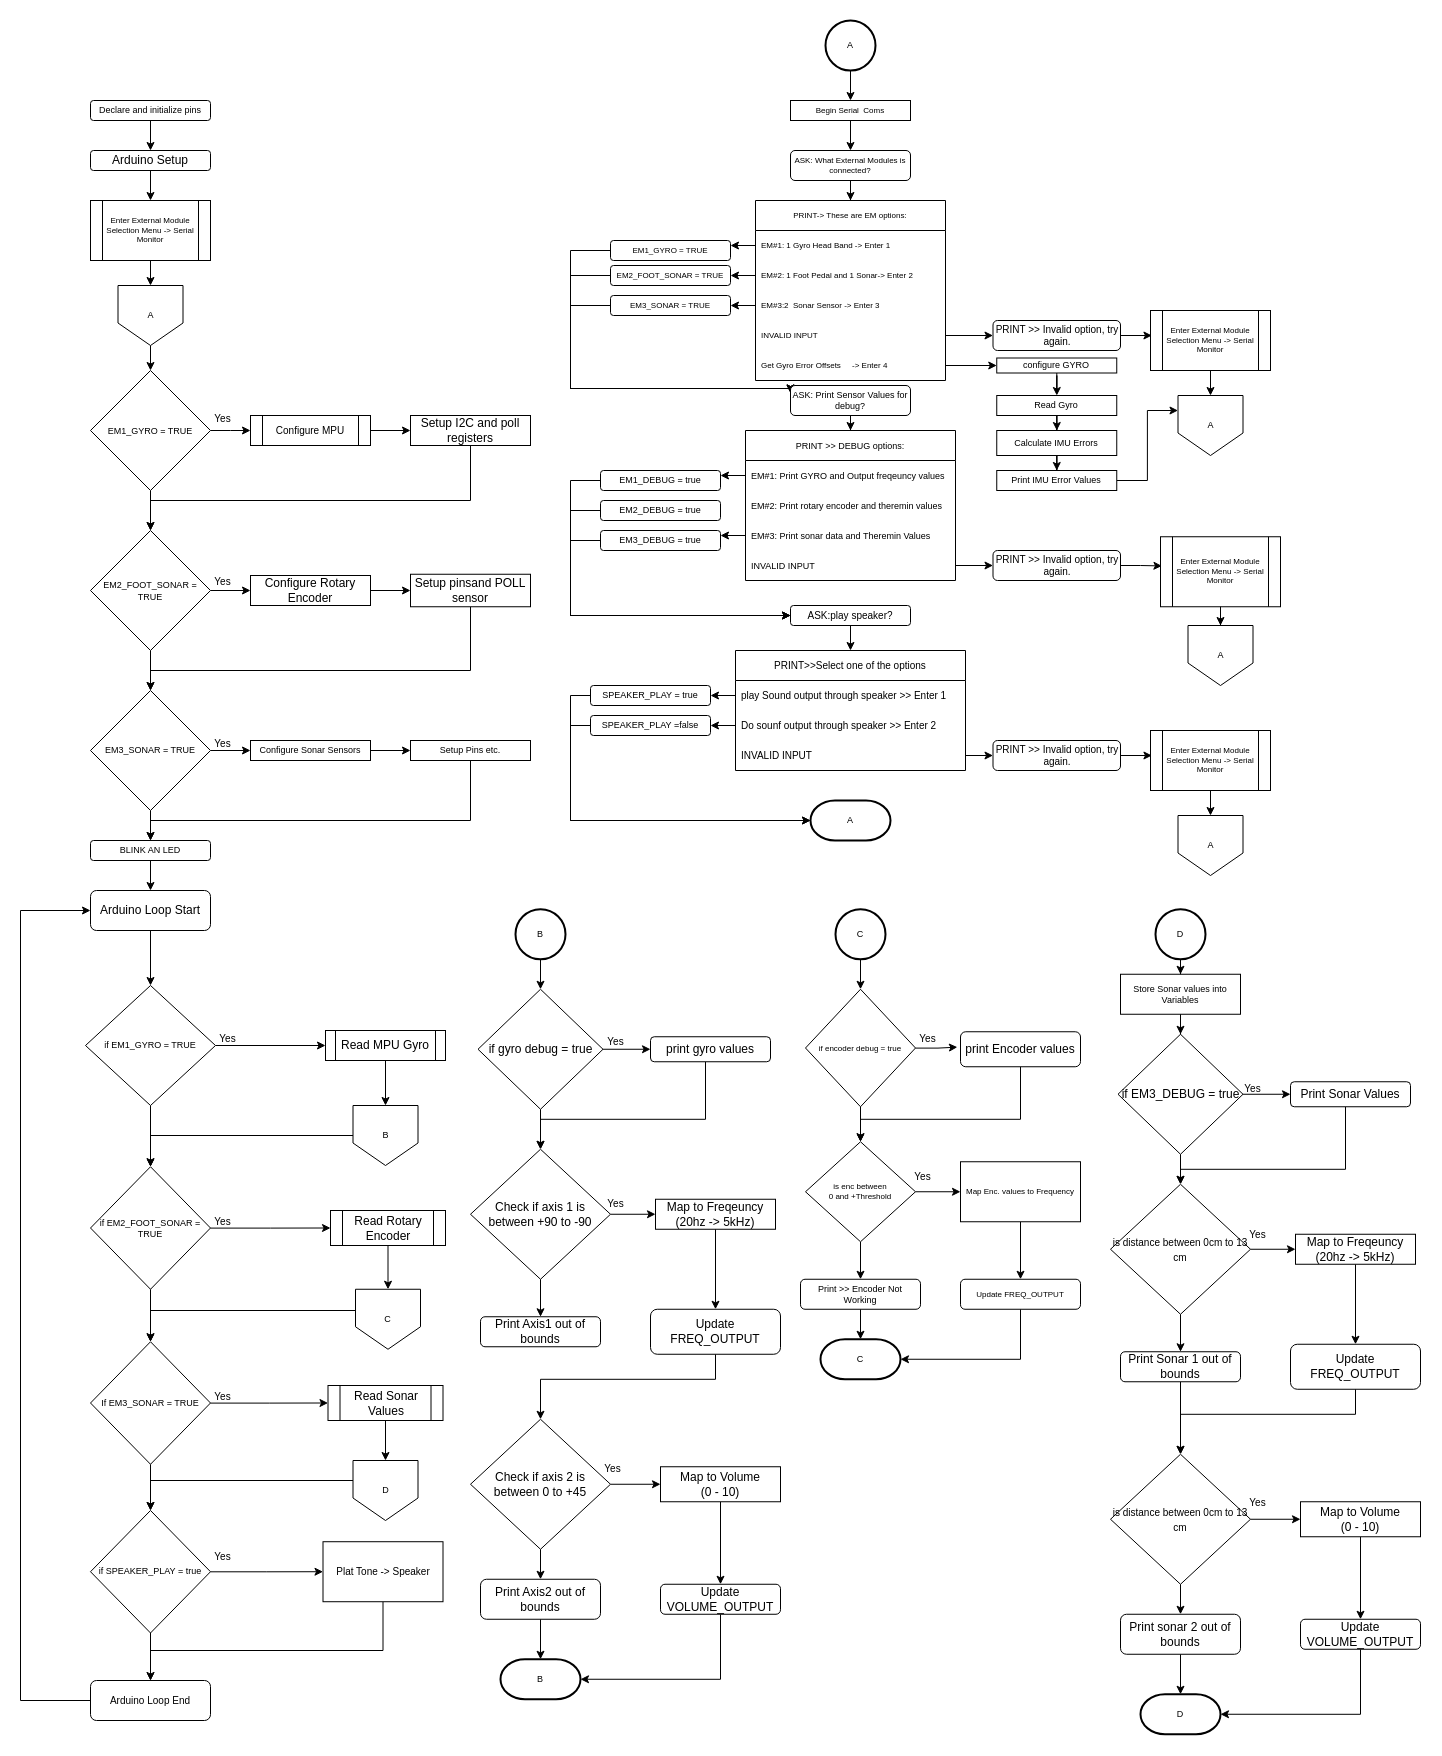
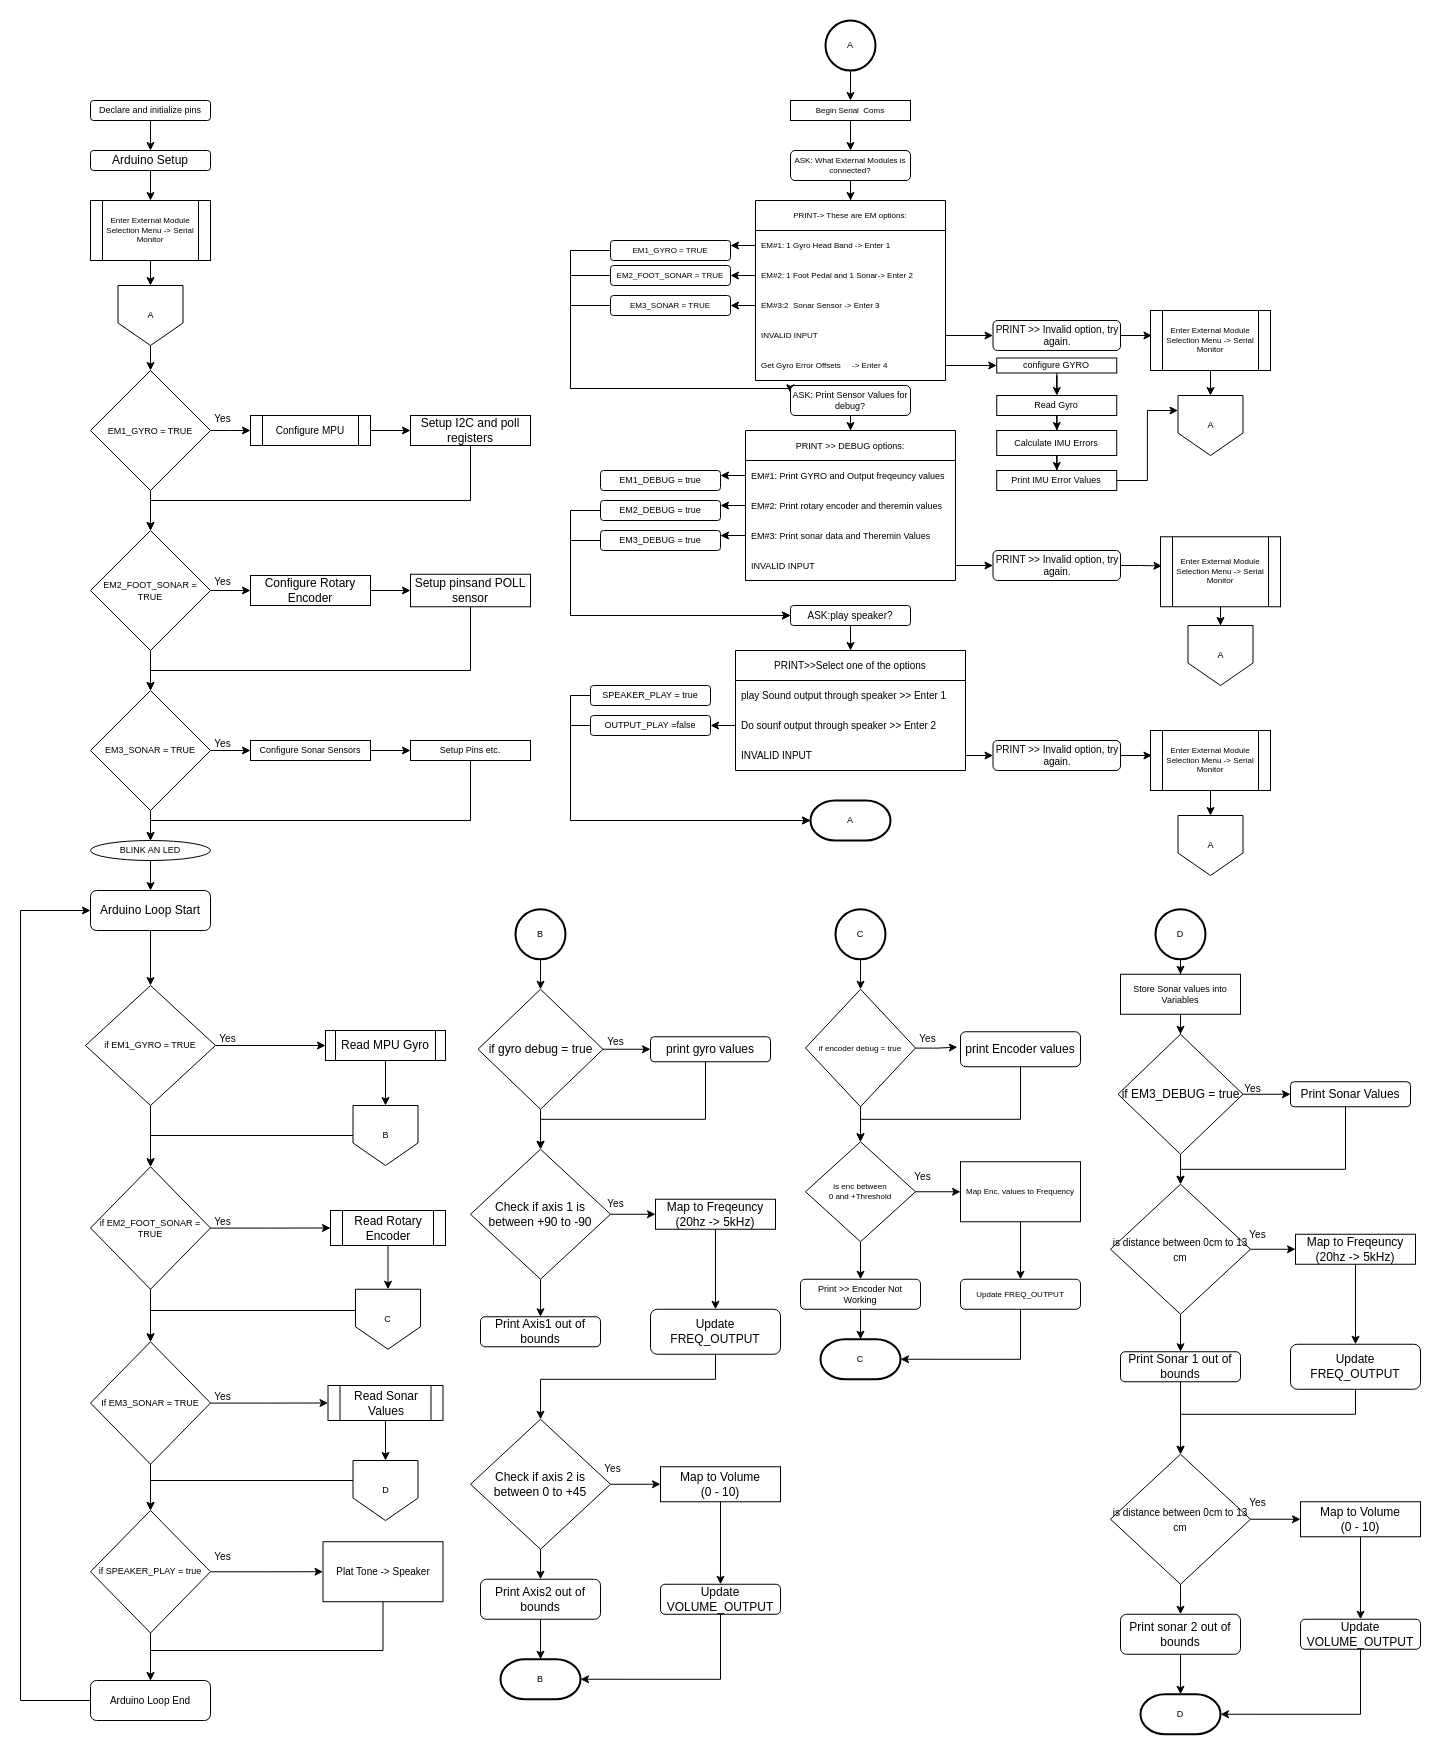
- <mxCell id="93" style="edgeStyle=orthogonalEdgeStyle;rounded=0;orthogonalLoop=1;jettySize=auto;html=1;entryX=0;entryY=0.5;entryDx=0;entryDy=0;fontSize=10;" parent="1" source="94" target="160" edge="1"><mxGeometry relative="1" as="geometry"><Array as="points"><mxPoint x="570" y="480" /><mxPoint x="570" y="615" /></Array></mxGeometry></mxCell>
+ <mxCell id="100" style="edgeStyle=orthogonalEdgeStyle;rounded=0;orthogonalLoop=1;jettySize=auto;html=1;entryX=1;entryY=0.25;entryDx=0;entryDy=0;fontSize=9;" parent="1" source="90" target="96" edge="1"><mxGeometry relative="1" as="geometry" /></mxCell>
- <mxCell id="169" style="edgeStyle=orthogonalEdgeStyle;rounded=0;orthogonalLoop=1;jettySize=auto;html=1;entryX=1;entryY=0.5;entryDx=0;entryDy=0;fontSize=10;" parent="1" source="162" target="166" edge="1"><mxGeometry relative="1" as="geometry" /></mxCell>
- <mxCell id="168" value="SPEAKER_PLAY =false" style="rounded=1;whiteSpace=wrap;html=1;fontSize=9;" parent="1" vertex="1"><mxGeometry x="590" y="715" width="120" height="20" as="geometry" /></mxCell>
+ <mxCell id="168" value="OUTPUT_PLAY =false" style="rounded=1;whiteSpace=wrap;html=1;fontSize=9;" parent="1" vertex="1"><mxGeometry x="590" y="715" width="120" height="20" as="geometry" /></mxCell>
- <mxCell id="105" value="BLINK AN LED" style="rounded=1;whiteSpace=wrap;html=1;fontSize=9;" parent="1" vertex="1"><mxGeometry x="90" y="840" width="120" height="20" as="geometry" /></mxCell>
+ <mxCell id="105" value="BLINK AN LED" style="ellipse;whiteSpace=wrap;html=1;fontSize=9;" parent="1" vertex="1"><mxGeometry x="90" y="840" width="120" height="20" as="geometry" /></mxCell>
